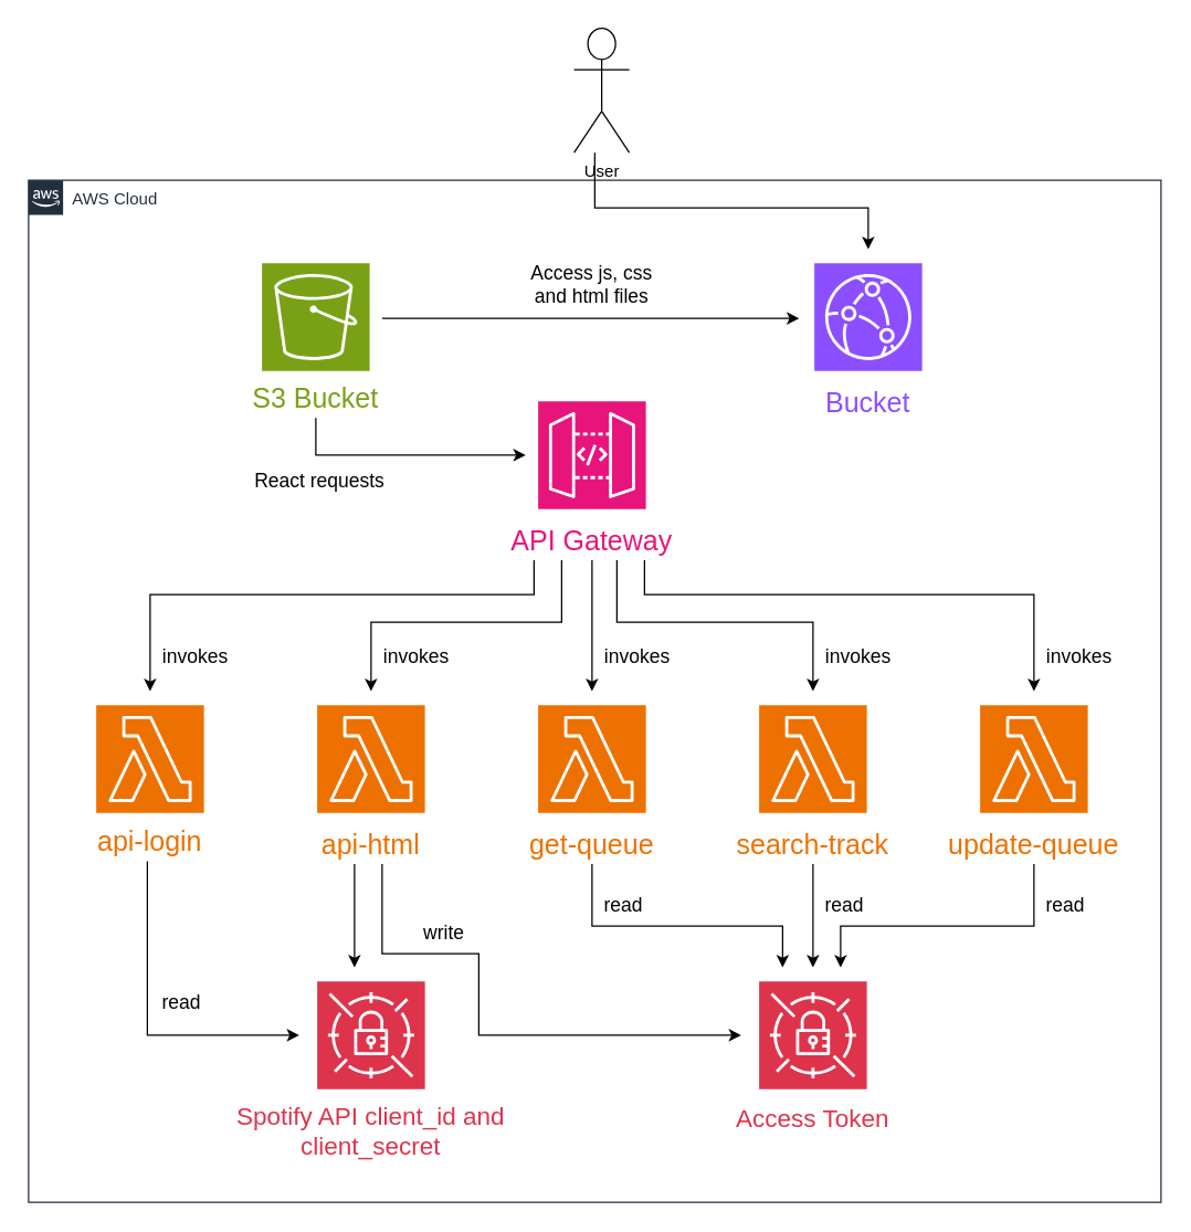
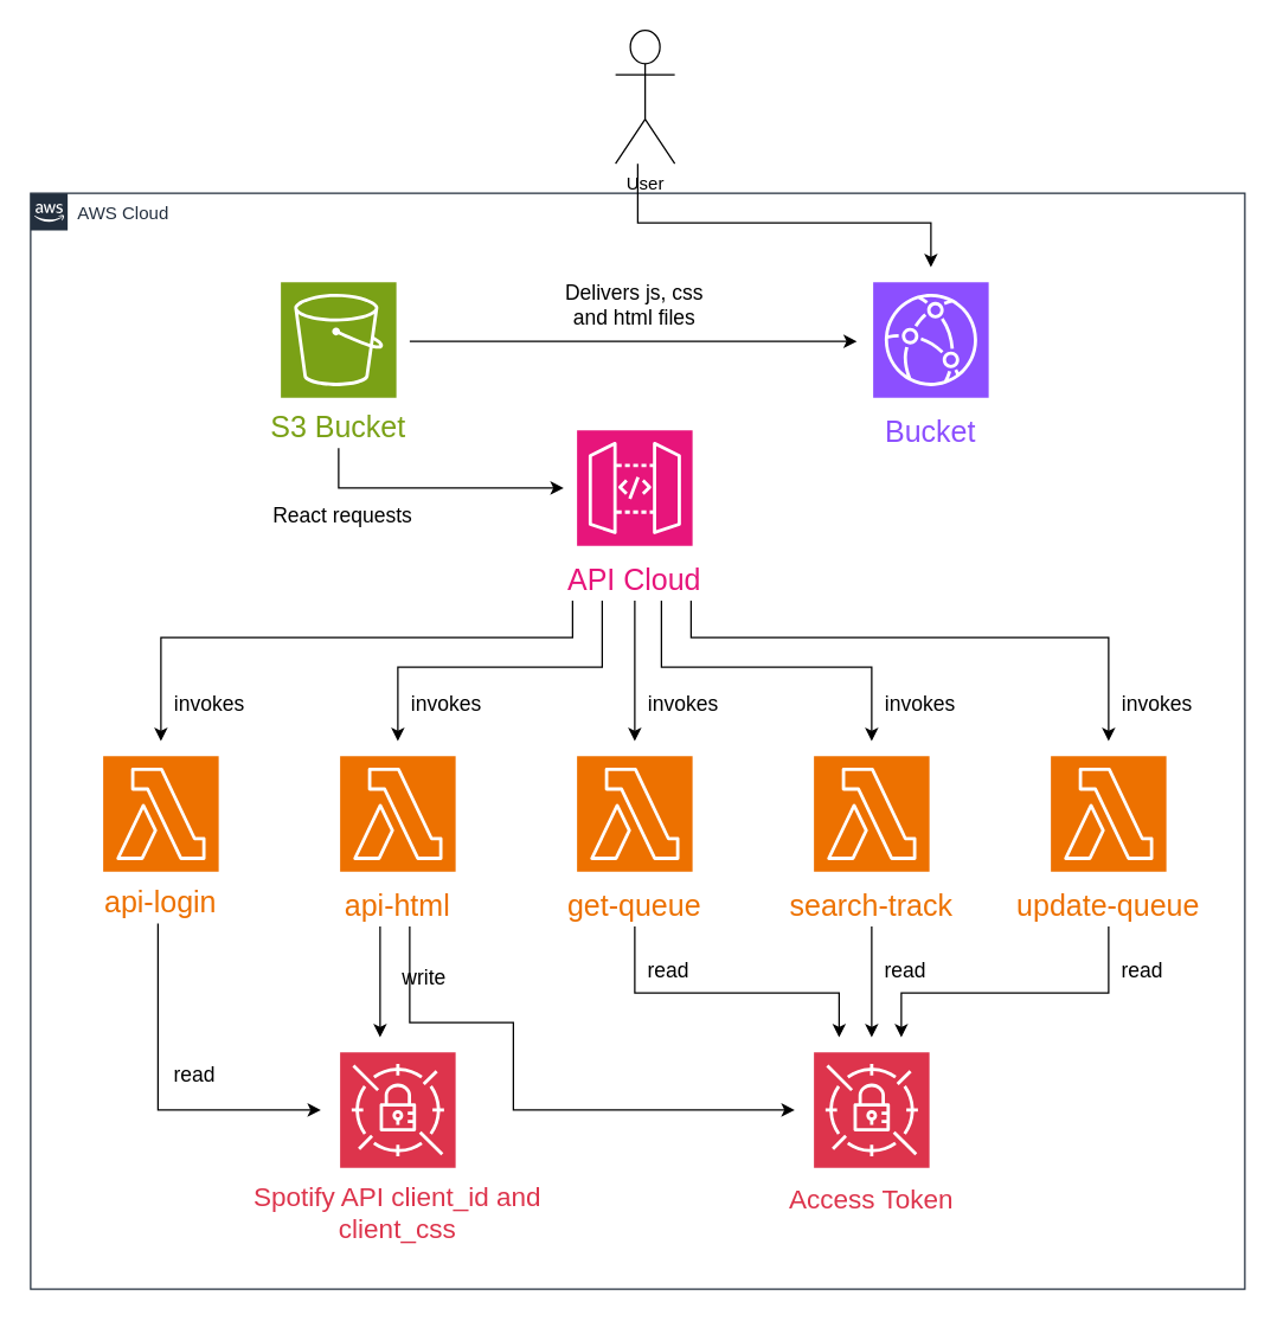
- <mxCell id="59" value="Access js, css and html files" style="text;html=1;strokeColor=none;fillColor=none;align=center;verticalAlign=middle;whiteSpace=wrap;rounded=0;fontSize=14;" vertex="1" parent="3"><mxGeometry x="347" width="110" height="30" as="geometry" /></mxCell>
+ <mxCell id="59" value="Delivers js, css and html files" style="text;html=1;strokeColor=none;fillColor=none;align=center;verticalAlign=middle;whiteSpace=wrap;rounded=0;fontSize=14;" vertex="1" parent="3"><mxGeometry x="347" width="110" height="30" as="geometry" /></mxCell>
- <mxCell id="19" value="API Gateway" style="text;html=1;strokeColor=none;fillColor=none;align=center;verticalAlign=middle;whiteSpace=wrap;rounded=0;fontSize=20;fontColor=#E7157B;" vertex="1" parent="17"><mxGeometry y="85" width="164" height="30" as="geometry" /></mxCell>
+ <mxCell id="19" value="API Cloud" style="text;html=1;strokeColor=none;fillColor=none;align=center;verticalAlign=middle;whiteSpace=wrap;rounded=0;fontSize=20;fontColor=#E7157B;" vertex="1" parent="17"><mxGeometry y="85" width="164" height="30" as="geometry" /></mxCell>
- <mxCell id="51" value="write" style="text;html=1;strokeColor=none;fillColor=none;align=center;verticalAlign=middle;whiteSpace=wrap;rounded=0;fontSize=14;" vertex="1" parent="10"><mxGeometry x="260" y="370" width="70" height="30" as="geometry" /></mxCell>
+ <mxCell id="51" value="write" style="text;html=1;strokeColor=none;fillColor=none;align=center;verticalAlign=middle;whiteSpace=wrap;rounded=0;fontSize=14;" vertex="1" parent="10"><mxGeometry x="225" y="355" width="70" height="30" as="geometry" /></mxCell>
- <mxCell id="16" value="Spotify API client_id and client_secret" style="text;html=1;strokeColor=none;fillColor=none;align=center;verticalAlign=middle;whiteSpace=wrap;rounded=0;fontSize=18;fontColor=#DD344C;" vertex="1" parent="14"><mxGeometry y="78" width="220" height="62" as="geometry" /></mxCell>
+ <mxCell id="16" value="Spotify API client_id and client_css" style="text;html=1;strokeColor=none;fillColor=none;align=center;verticalAlign=middle;whiteSpace=wrap;rounded=0;fontSize=18;fontColor=#DD344C;" vertex="1" parent="14"><mxGeometry y="78" width="220" height="62" as="geometry" /></mxCell>
